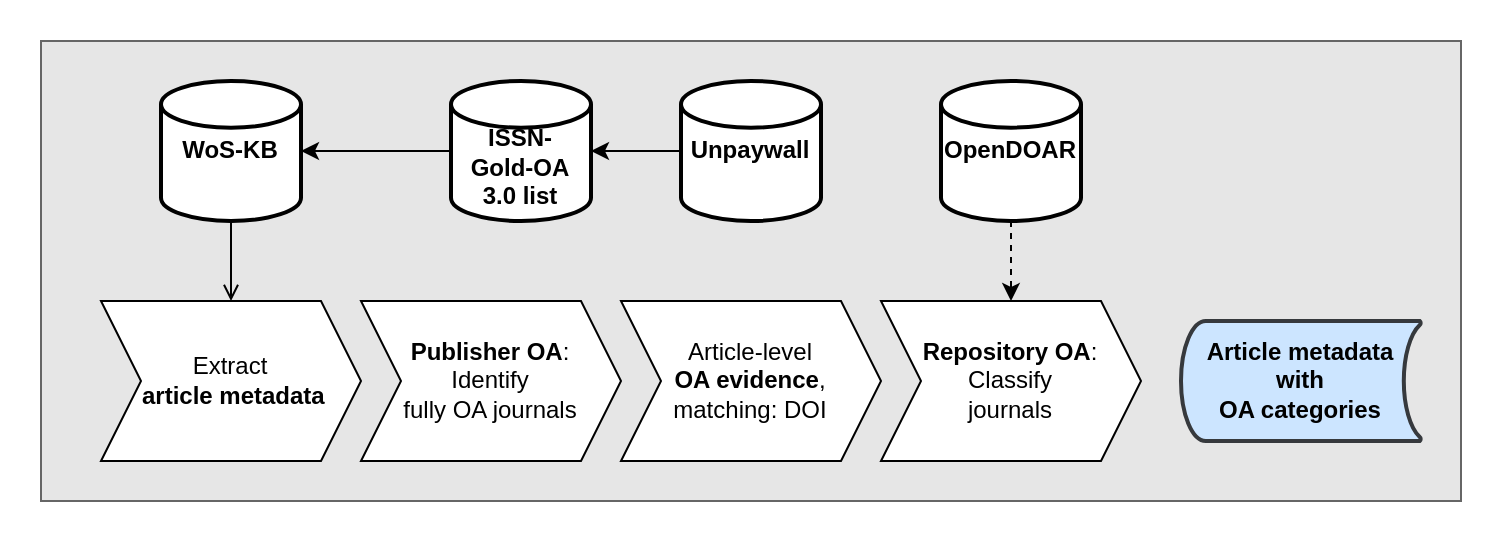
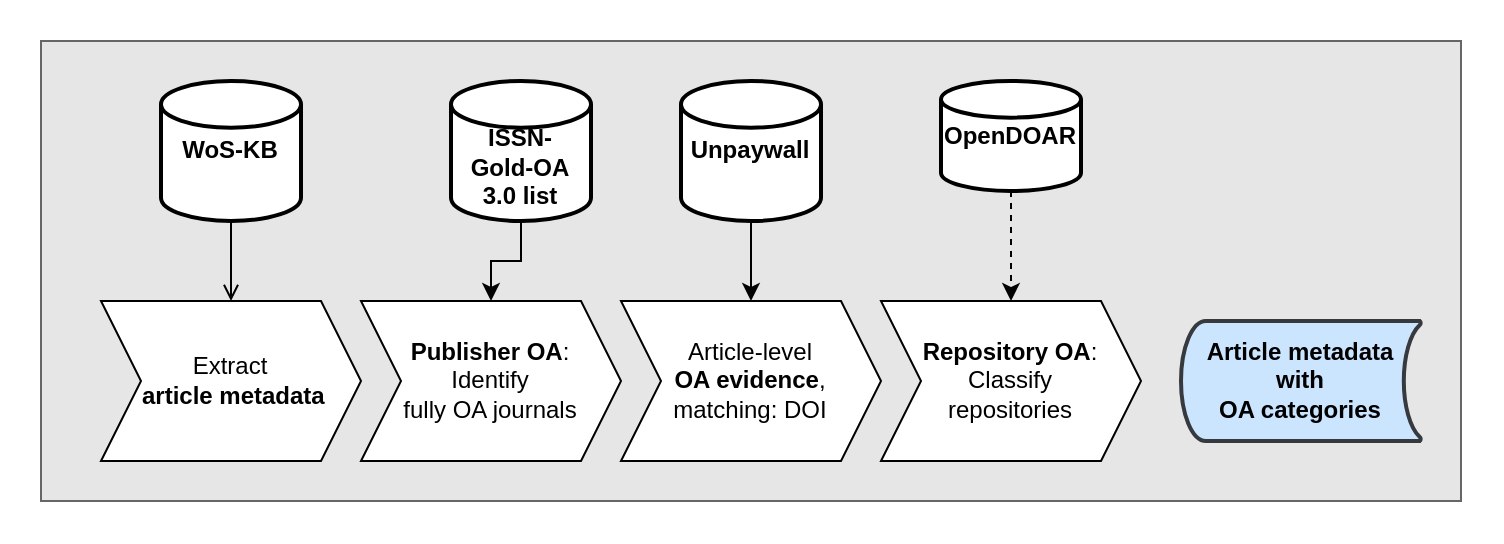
- <mxCell id="7" style="edgeStyle=orthogonalEdgeStyle;rounded=0;orthogonalLoop=1;jettySize=auto;html=1;" edge="1" parent="1" source="8" target="4"><mxGeometry relative="1" as="geometry" /></mxCell>
+ <mxCell id="7" style="edgeStyle=orthogonalEdgeStyle;rounded=0;orthogonalLoop=1;jettySize=auto;html=1;entryX=0.5;entryY=0;entryDx=0;entryDy=0;" edge="1" parent="1" source="8" target="11"><mxGeometry relative="1" as="geometry" /></mxCell>
- <mxCell id="5" style="edgeStyle=orthogonalEdgeStyle;rounded=0;orthogonalLoop=1;jettySize=auto;html=1;" edge="1" parent="1" source="6" target="8"><mxGeometry relative="1" as="geometry" /></mxCell>
+ <mxCell id="5" style="edgeStyle=orthogonalEdgeStyle;rounded=0;orthogonalLoop=1;jettySize=auto;html=1;entryX=0.5;entryY=0;entryDx=0;entryDy=0;" edge="1" parent="1" source="6" target="10"><mxGeometry relative="1" as="geometry" /></mxCell>
- <mxCell id="14" value="&lt;b&gt;OpenDOAR&lt;/b&gt;" style="strokeWidth=2;html=1;shape=mxgraph.flowchart.database;whiteSpace=wrap;" vertex="1" parent="1"><mxGeometry x="470" y="40" width="70" height="70" as="geometry" /></mxCell>
+ <mxCell id="14" value="&lt;b&gt;OpenDOAR&lt;/b&gt;" style="strokeWidth=2;html=1;shape=mxgraph.flowchart.database;whiteSpace=wrap;" vertex="1" parent="1"><mxGeometry x="470" y="40" width="70" height="55" as="geometry" /></mxCell>
- <mxCell id="12" value="&lt;div&gt;&lt;b&gt;Repository OA&lt;/b&gt;:&lt;/div&gt;&lt;div&gt;Classify&lt;/div&gt;&lt;div&gt;journals&lt;br&gt;&lt;/div&gt;" style="shape=step;perimeter=stepPerimeter;whiteSpace=wrap;html=1;fixedSize=1;" vertex="1" parent="1"><mxGeometry x="440" y="150" width="130" height="80" as="geometry" /></mxCell>
+ <mxCell id="12" value="&lt;div&gt;&lt;b&gt;Repository OA&lt;/b&gt;:&lt;/div&gt;&lt;div&gt;Classify&lt;/div&gt;&lt;div&gt;repositories&lt;br&gt;&lt;/div&gt;" style="shape=step;perimeter=stepPerimeter;whiteSpace=wrap;html=1;fixedSize=1;" vertex="1" parent="1"><mxGeometry x="440" y="150" width="130" height="80" as="geometry" /></mxCell>
